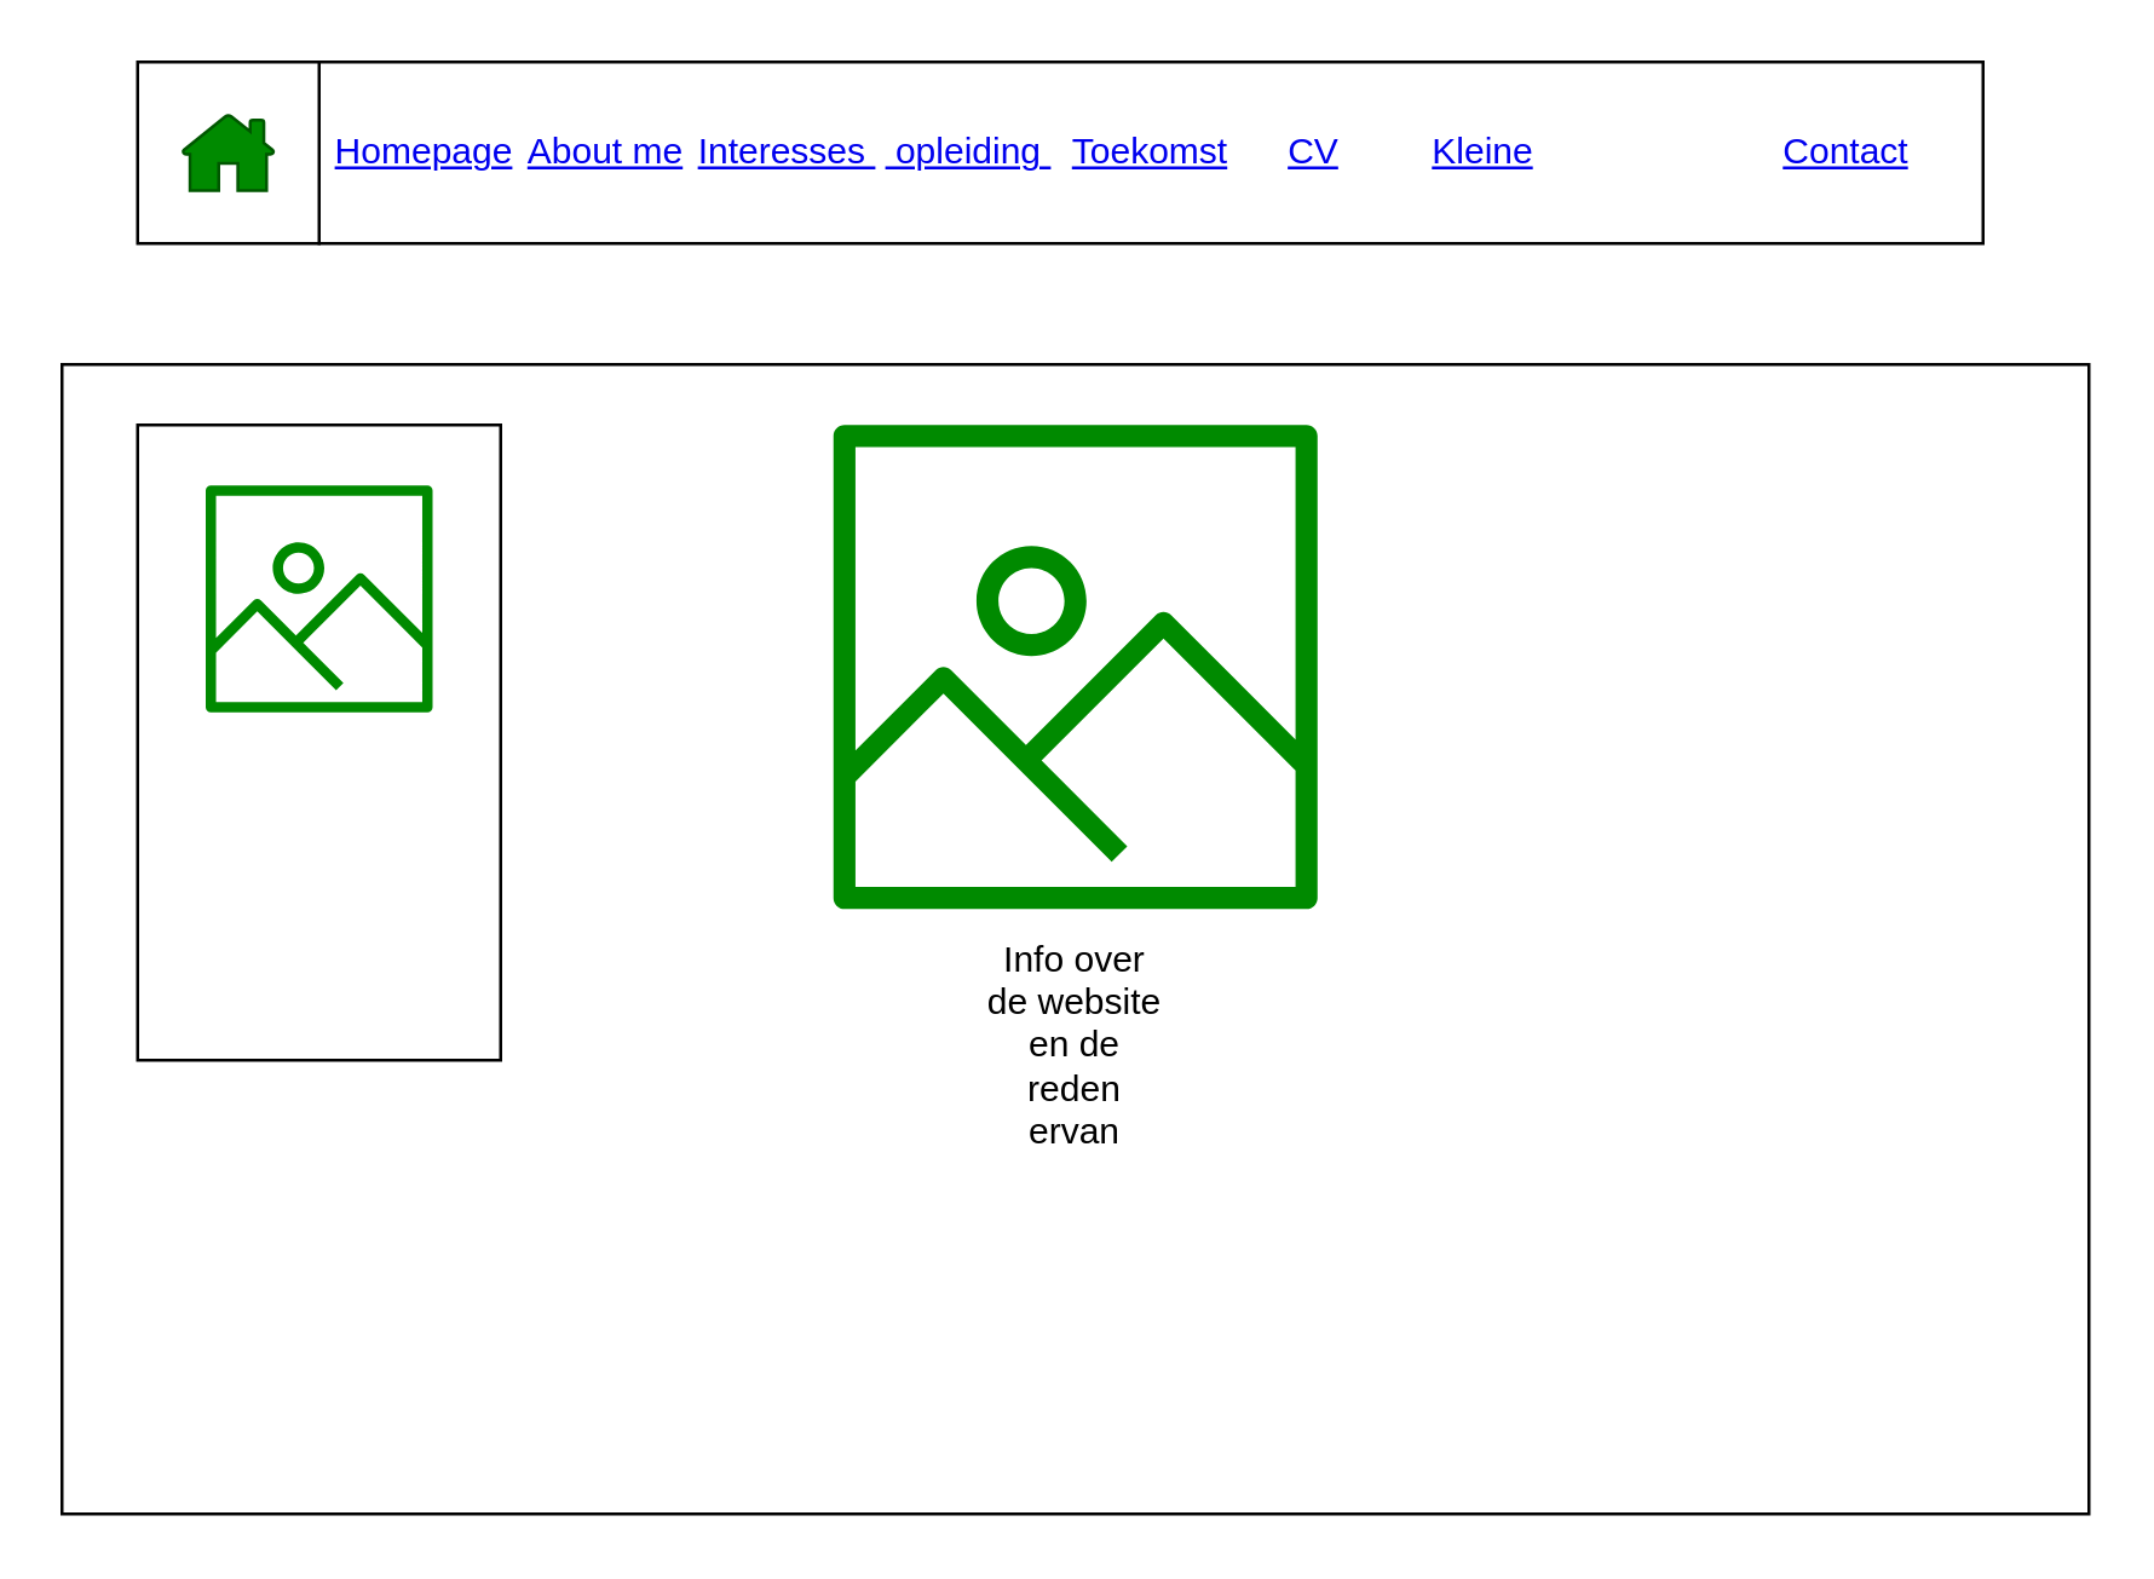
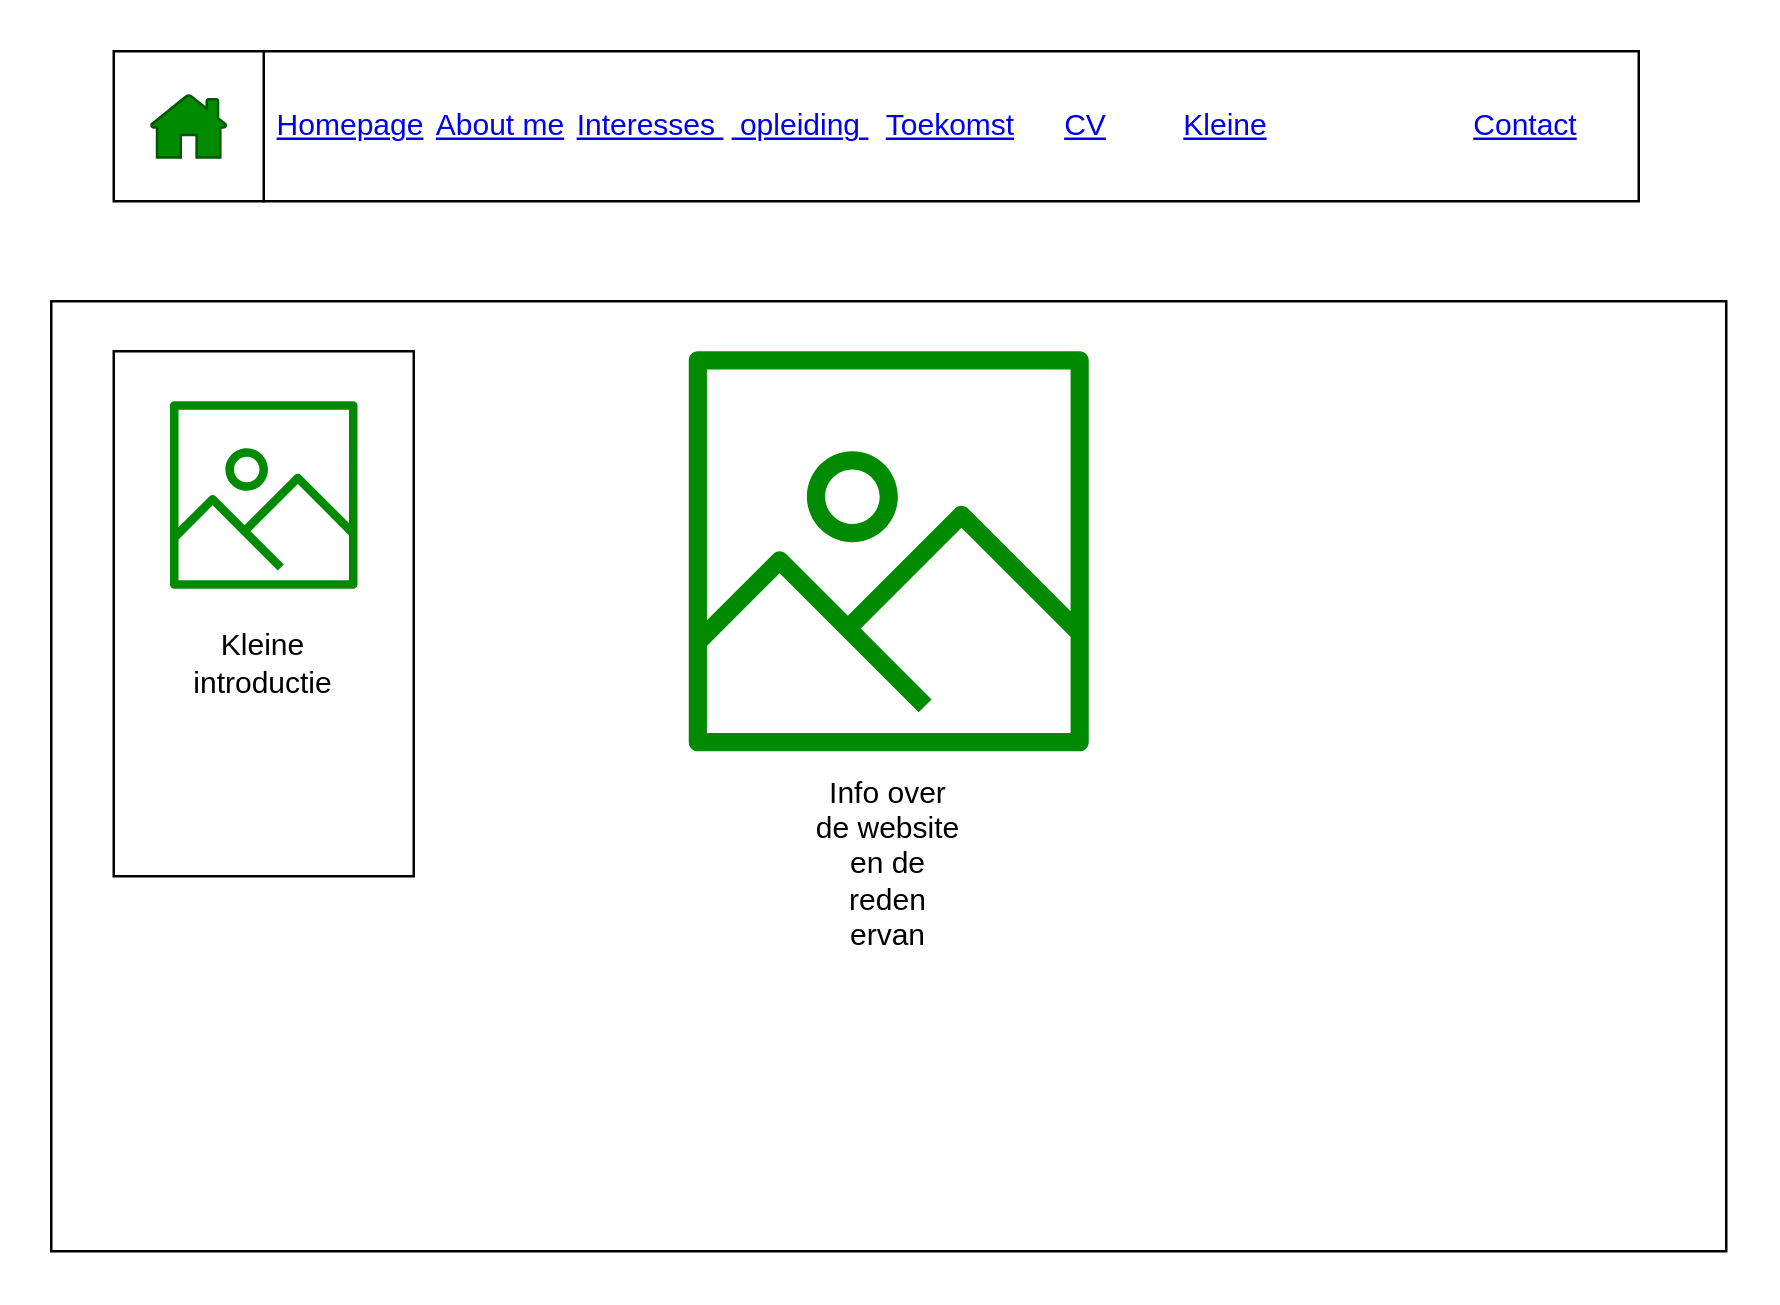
+ <mxCell id="17" value="Kleine introductie" style="text;html=1;strokeColor=none;fillColor=none;align=center;verticalAlign=middle;whiteSpace=wrap;rounded=0;" vertex="1" parent="1"><mxGeometry x="75" y="250" width="60" height="30" as="geometry" /></mxCell>
